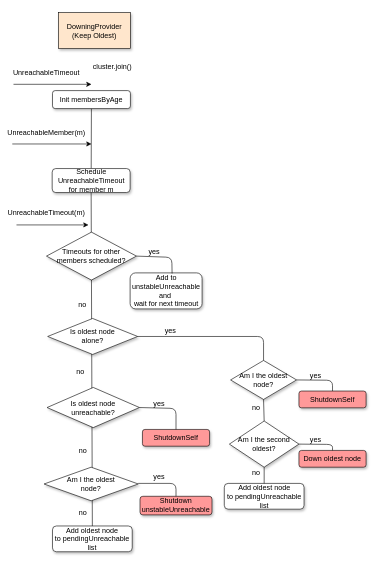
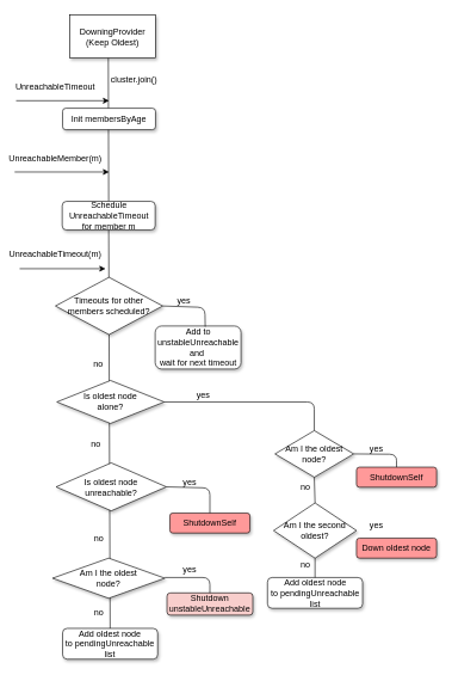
- <mxCell id="2" value="DowningProvider&lt;br&gt;(Keep Oldest)&lt;br&gt;" style="rounded=0;whiteSpace=wrap;html=1;shadow=1;strokeColor=#000000;fillColor=#ffe6cc;" parent="1" vertex="1"><mxGeometry x="97" y="20" width="120" height="60" as="geometry" /></mxCell>
+ <mxCell id="2" value="DowningProvider&lt;br&gt;(Keep Oldest)&lt;br&gt;" style="rounded=0;whiteSpace=wrap;html=1;shadow=1;strokeColor=#000000;fillColor=#FFFFFF;" parent="1" vertex="1"><mxGeometry x="97" y="20" width="120" height="60" as="geometry" /></mxCell>
- <mxCell id="3" value="" style="endArrow=none;html=1;strokeColor=#000000;" parent="1" source="10" target="7" edge="1"><mxGeometry width="50" height="50" relative="1" as="geometry"><mxPoint x="147" y="820" as="sourcePoint" /><mxPoint x="147" y="100" as="targetPoint" /></mxGeometry></mxCell>
+ <mxCell id="3" value="" style="endArrow=none;html=1;strokeColor=#000000;entryX=0.45;entryY=1;entryDx=0;entryDy=0;entryPerimeter=0;" parent="1" source="10" target="2" edge="1"><mxGeometry width="50" height="50" relative="1" as="geometry"><mxPoint x="147" y="820" as="sourcePoint" /><mxPoint x="147" y="100" as="targetPoint" /></mxGeometry></mxCell>
- <mxCell id="29" value="" style="endArrow=none;html=1;strokeColor=#000000;exitX=1;exitY=0.5;exitDx=0;exitDy=0;entryX=0.5;entryY=0;entryDx=0;entryDy=0;" edge="1" parent="1" source="27" target="28"><mxGeometry width="50" height="50" relative="1" as="geometry"><mxPoint x="529" y="739.5" as="sourcePoint" /><mxPoint x="579" y="689.5" as="targetPoint" /><Array as="points"><mxPoint x="554" y="740" /></Array></mxGeometry></mxCell>
- <mxCell id="42" value="Shutdown&lt;br&gt;unstableUnreachable&lt;br&gt;" style="rounded=1;whiteSpace=wrap;html=1;shadow=1;strokeColor=#000000;fillColor=#FF9999;" vertex="1" parent="1"><mxGeometry x="233" y="826.5" width="120" height="31" as="geometry" /></mxCell>
+ <mxCell id="42" value="Shutdown&lt;br&gt;unstableUnreachable&lt;br&gt;" style="rounded=1;whiteSpace=wrap;html=1;shadow=1;strokeColor=#000000;fillColor=#f8cecc;" vertex="1" parent="1"><mxGeometry x="233" y="826.5" width="120" height="31" as="geometry" /></mxCell>
